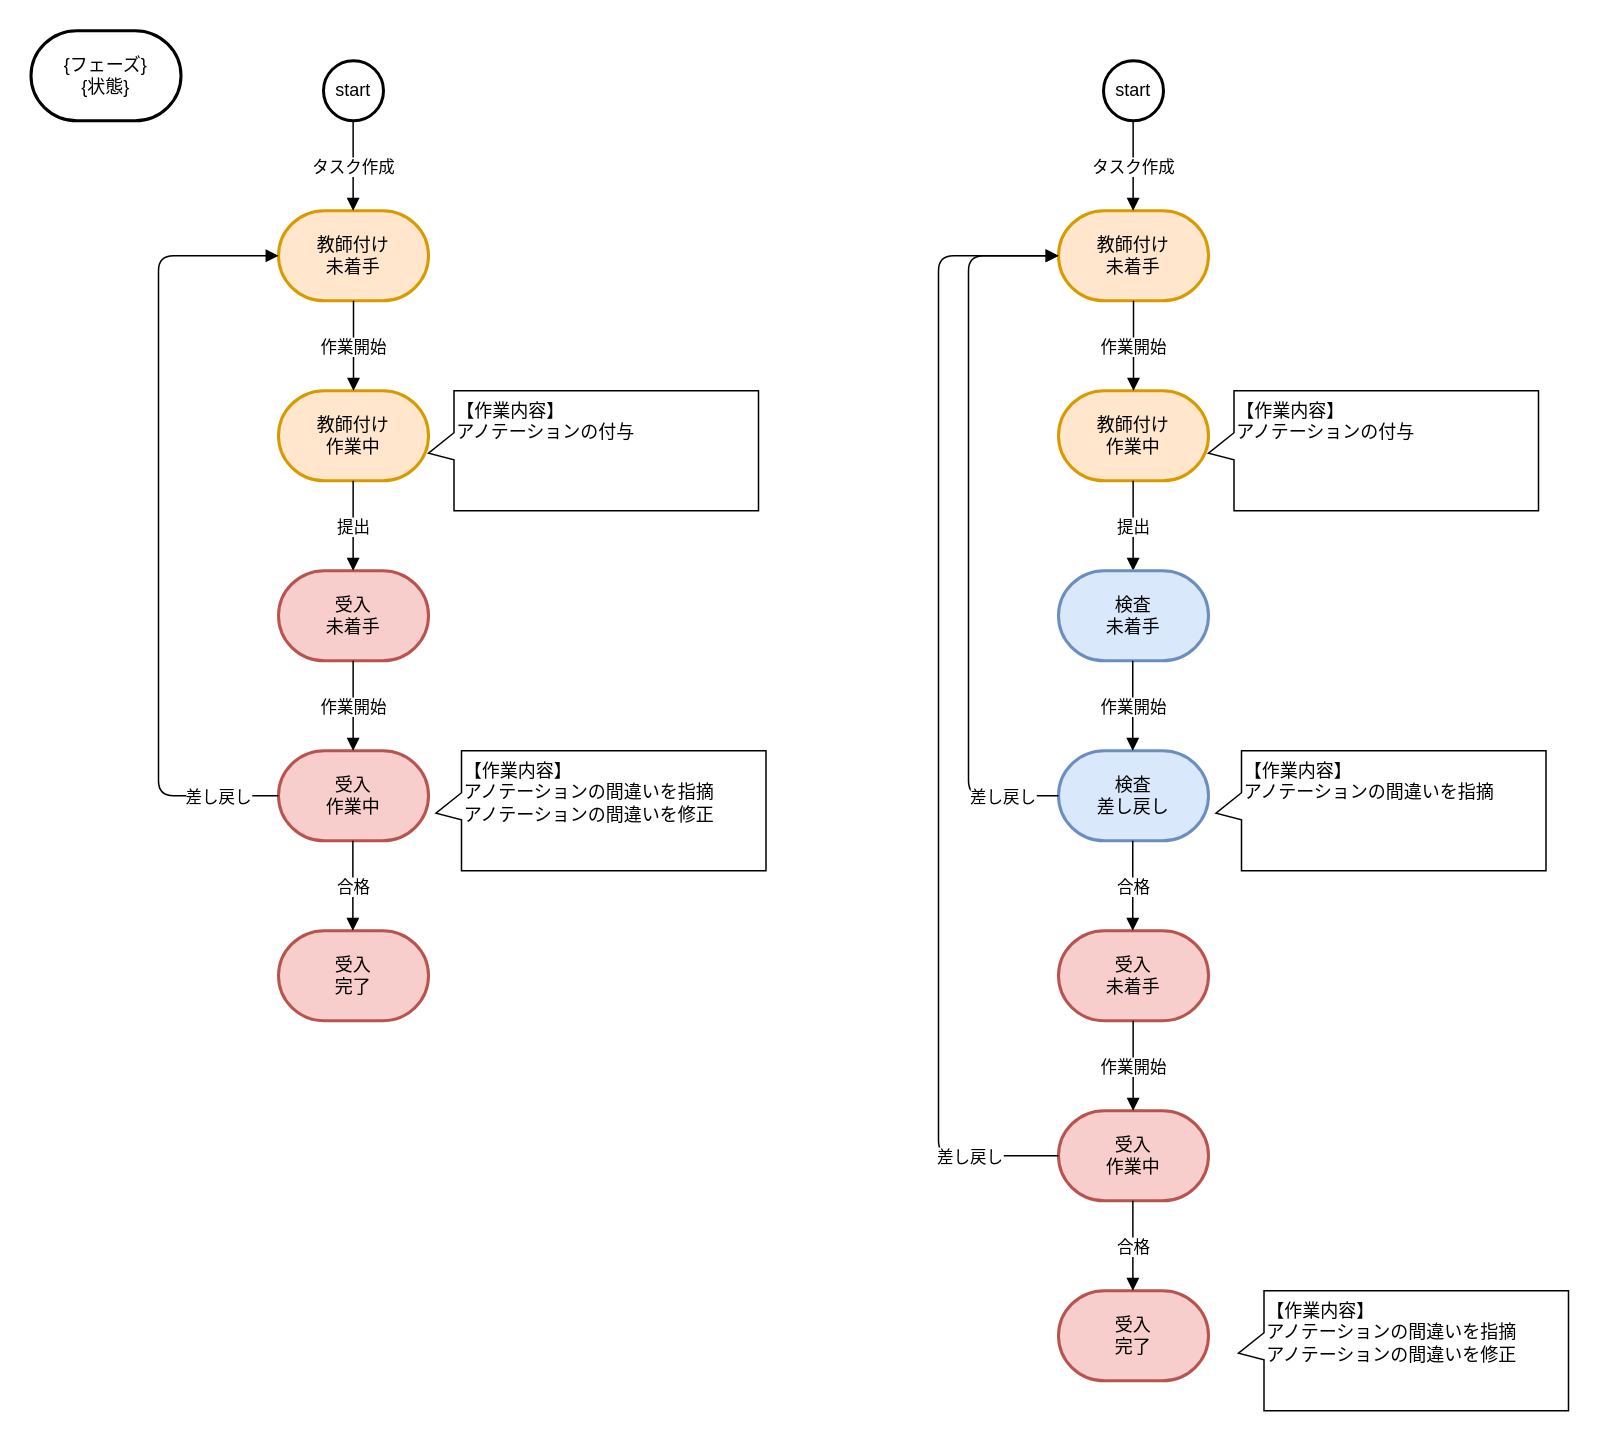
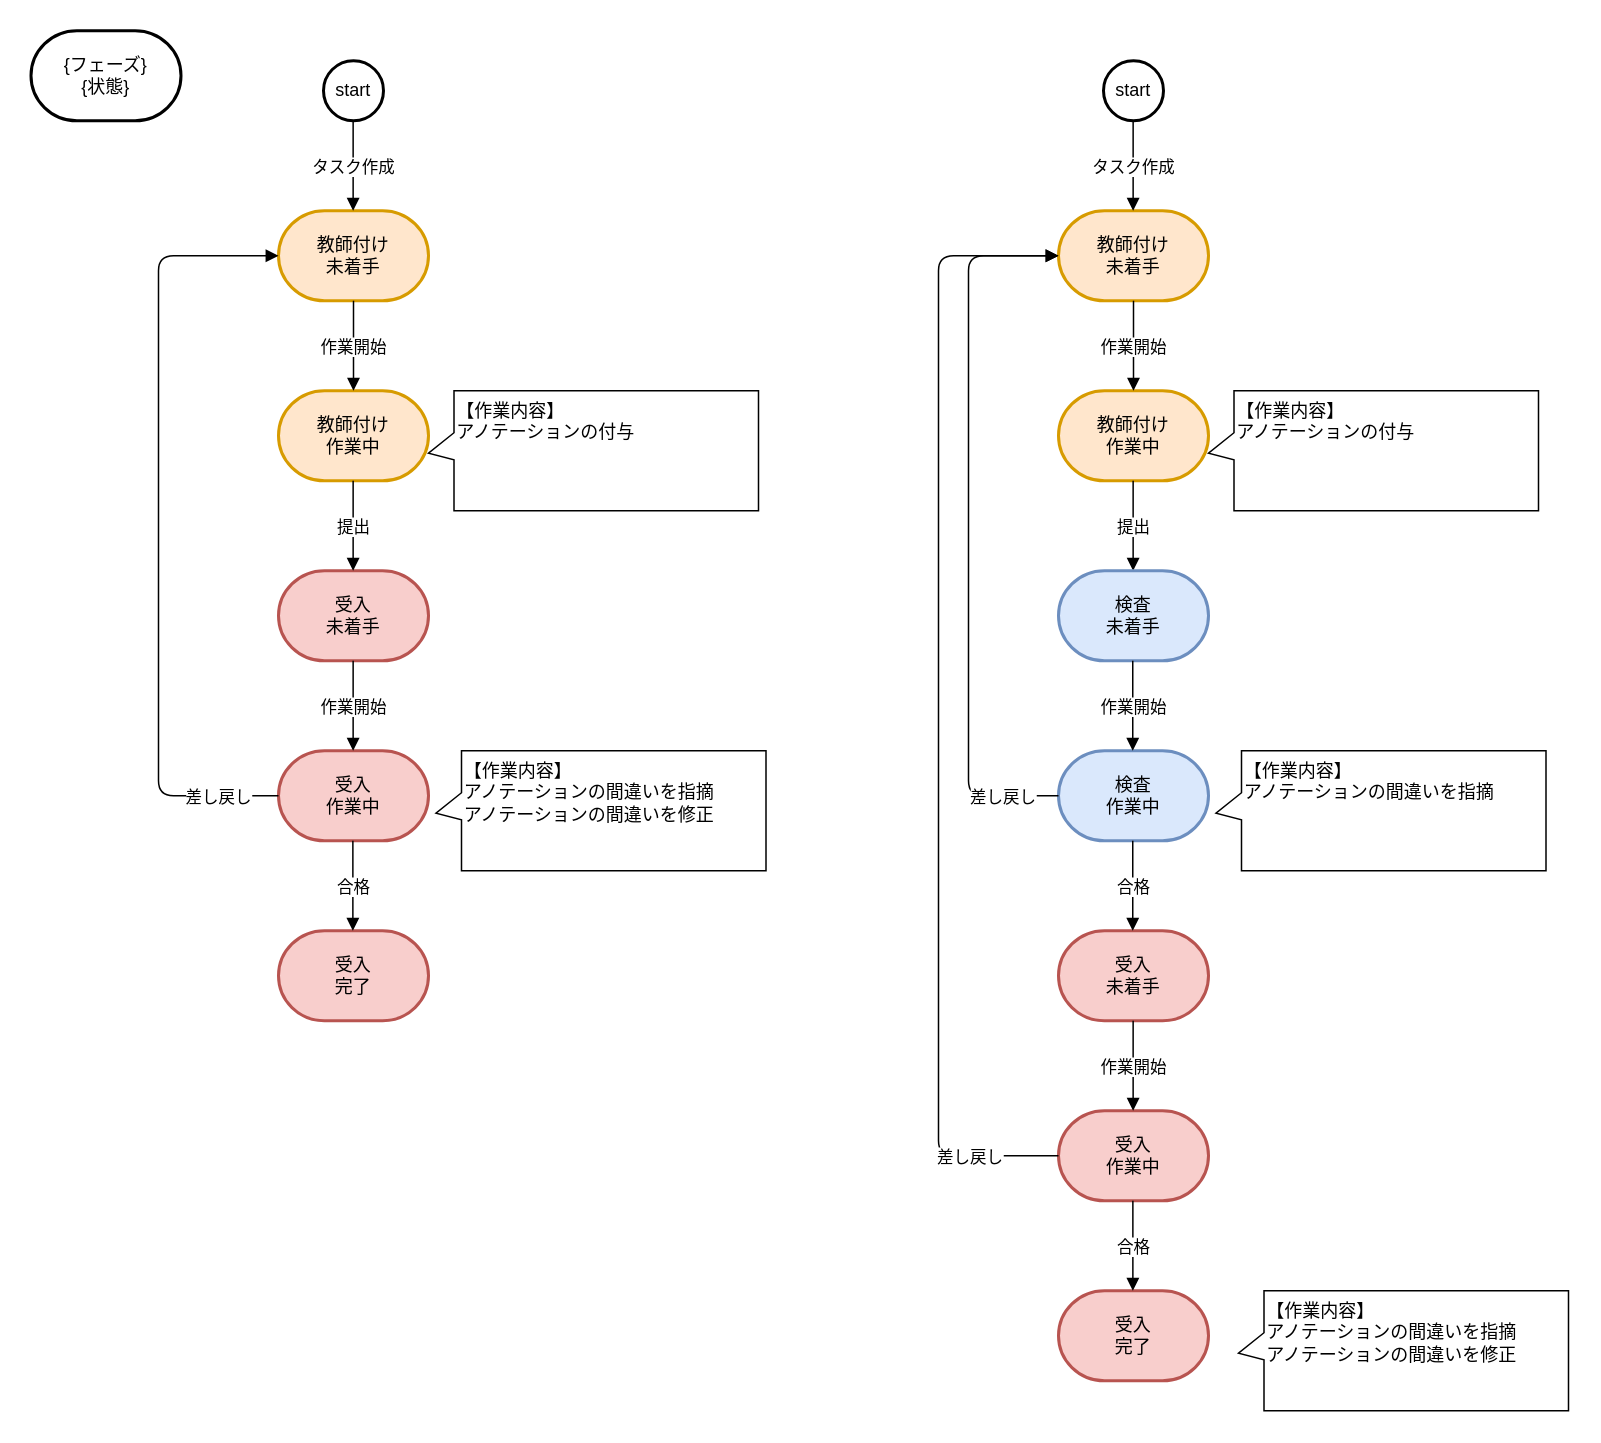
- <mxCell id="32" value="検査&lt;br&gt;差し戻し" style="strokeWidth=2;html=1;shape=mxgraph.flowchart.terminator;whiteSpace=wrap;fillColor=#dae8fc;strokeColor=#6c8ebf;" vertex="1" parent="1"><mxGeometry x="705" y="500" width="100" height="60" as="geometry" /></mxCell>
+ <mxCell id="32" value="検査&lt;br&gt;作業中" style="strokeWidth=2;html=1;shape=mxgraph.flowchart.terminator;whiteSpace=wrap;fillColor=#dae8fc;strokeColor=#6c8ebf;" vertex="1" parent="1"><mxGeometry x="705" y="500" width="100" height="60" as="geometry" /></mxCell>
